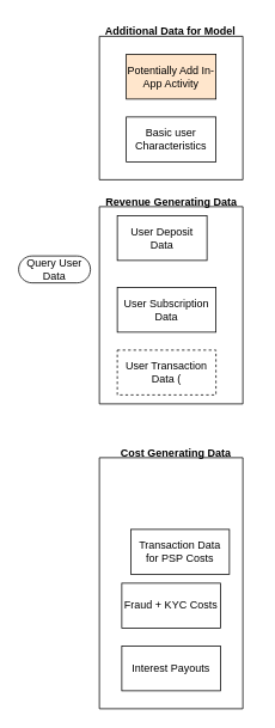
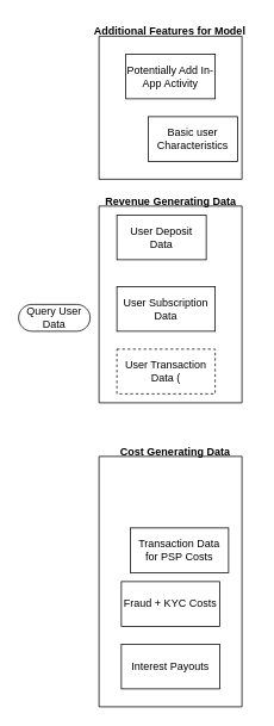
- <mxCell id="10" value="&lt;b&gt;Additional Data for Model&lt;/b&gt;" style="text;html=1;align=center;verticalAlign=middle;resizable=0;points=[];autosize=1;strokeColor=none;fillColor=none;" vertex="1" parent="1"><mxGeometry x="93.75" y="20" width="190" height="30" as="geometry" /></mxCell>
+ <mxCell id="10" value="&lt;b&gt;Additional Features for Model&lt;/b&gt;" style="text;html=1;align=center;verticalAlign=middle;resizable=0;points=[];autosize=1;strokeColor=none;fillColor=none;" vertex="1" parent="1"><mxGeometry x="93.75" y="20" width="190" height="30" as="geometry" /></mxCell>
- <mxCell id="3" value="Potentially Add In-App Activity" style="html=1;dashed=0;whiteSpace=wrap;fillColor=#ffe6cc;" vertex="1" parent="1"><mxGeometry x="140" y="60" width="100" height="50" as="geometry" /></mxCell>
+ <mxCell id="3" value="Potentially Add In-App Activity" style="html=1;dashed=0;whiteSpace=wrap;" vertex="1" parent="1"><mxGeometry x="140" y="60" width="100" height="50" as="geometry" /></mxCell>
- <mxCell id="6" value="Basic user Characteristics" style="html=1;dashed=0;whiteSpace=wrap;" vertex="1" parent="1"><mxGeometry x="140" y="130" width="100" height="50" as="geometry" /></mxCell>
+ <mxCell id="6" value="Basic user Characteristics" style="html=1;dashed=0;whiteSpace=wrap;" vertex="1" parent="1"><mxGeometry x="165" y="130" width="100" height="50" as="geometry" /></mxCell>
- <mxCell id="2" value="Query User Data" style="html=1;dashed=0;whiteSpace=wrap;shape=mxgraph.dfd.start" vertex="1" parent="1"><mxGeometry x="20" y="285" width="80" height="30" as="geometry" /></mxCell>
+ <mxCell id="2" value="Query User Data" style="html=1;dashed=0;whiteSpace=wrap;shape=mxgraph.dfd.start" vertex="1" parent="1"><mxGeometry x="20" y="340" width="80" height="30" as="geometry" /></mxCell>
